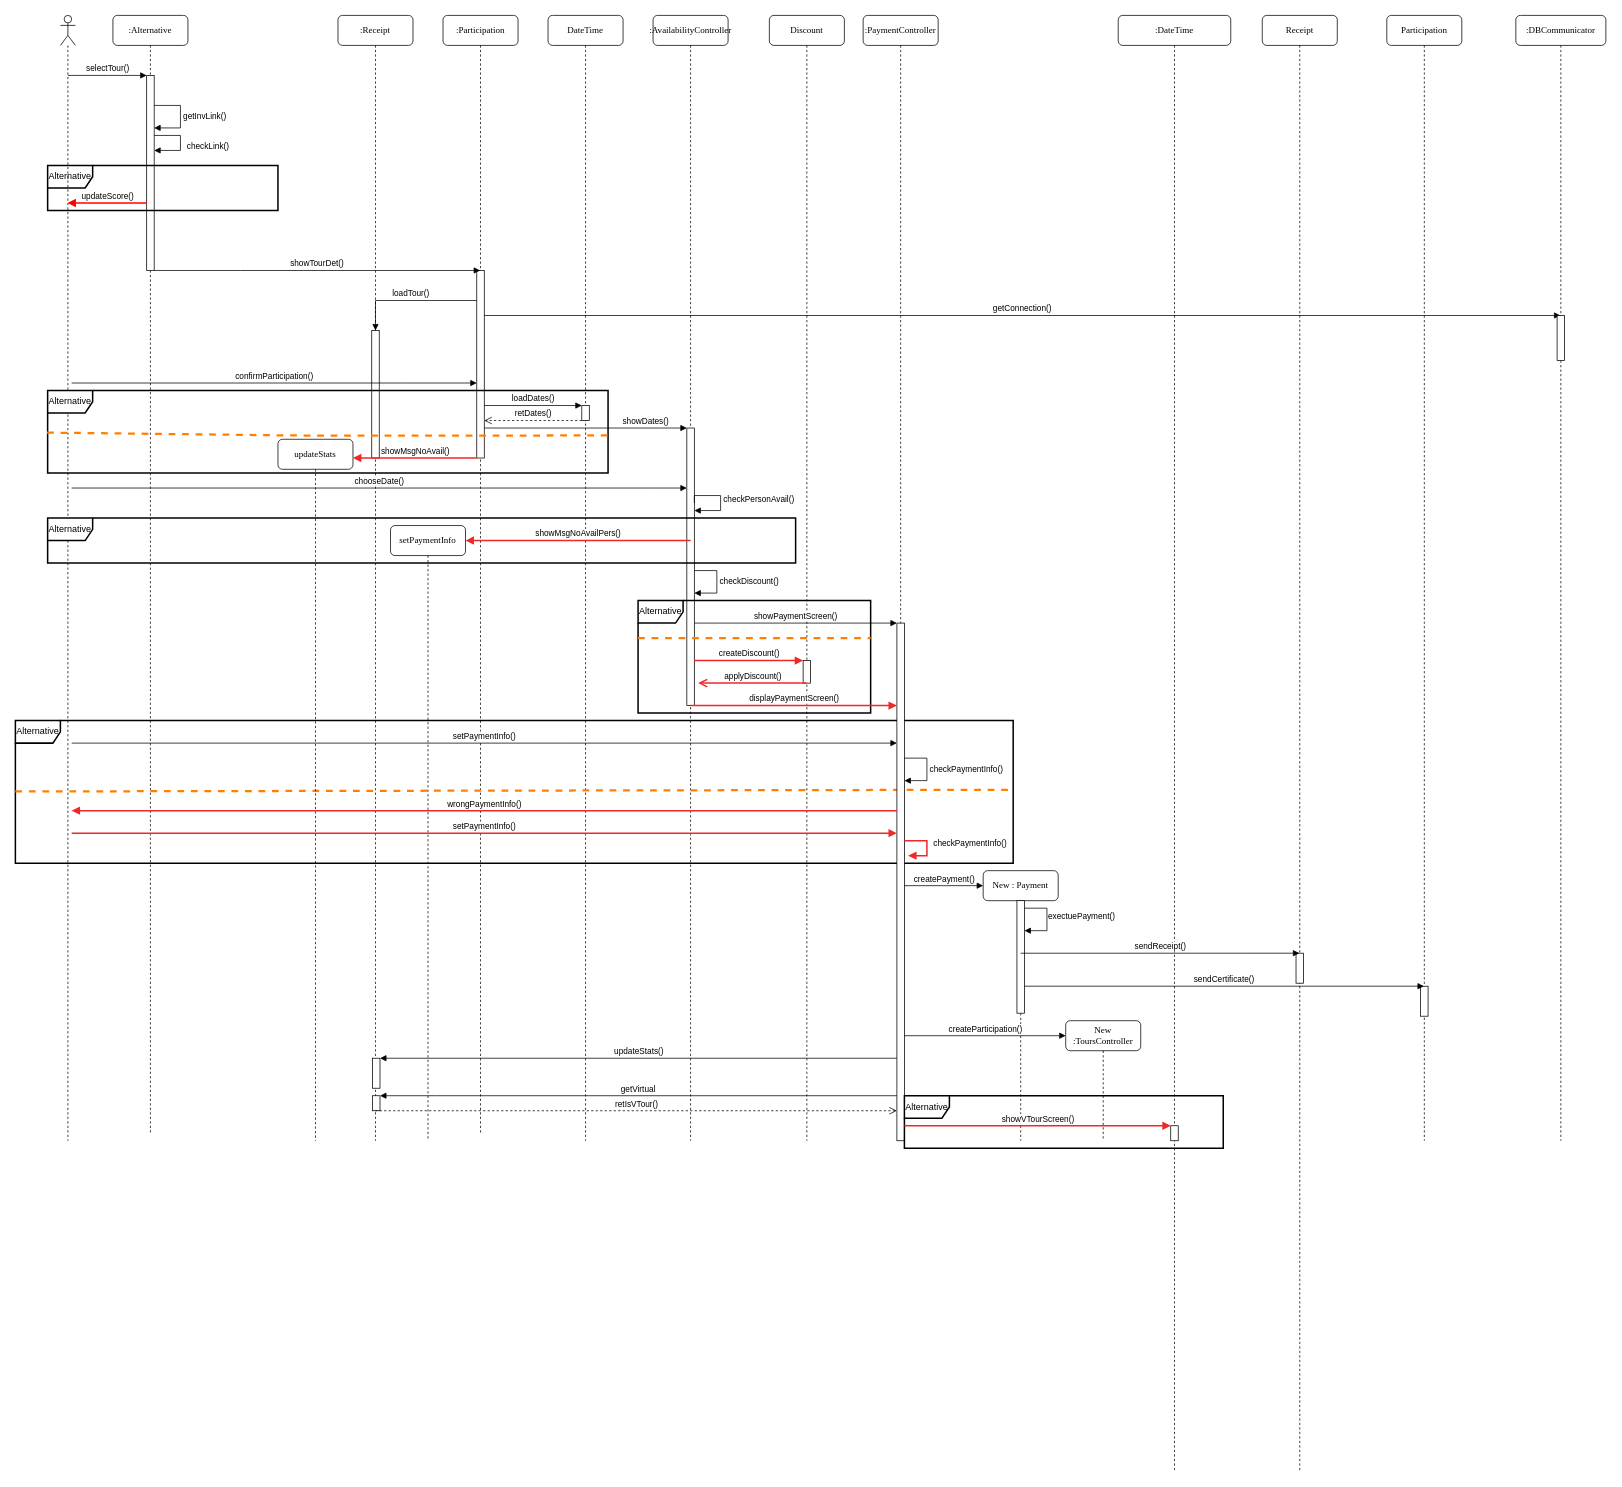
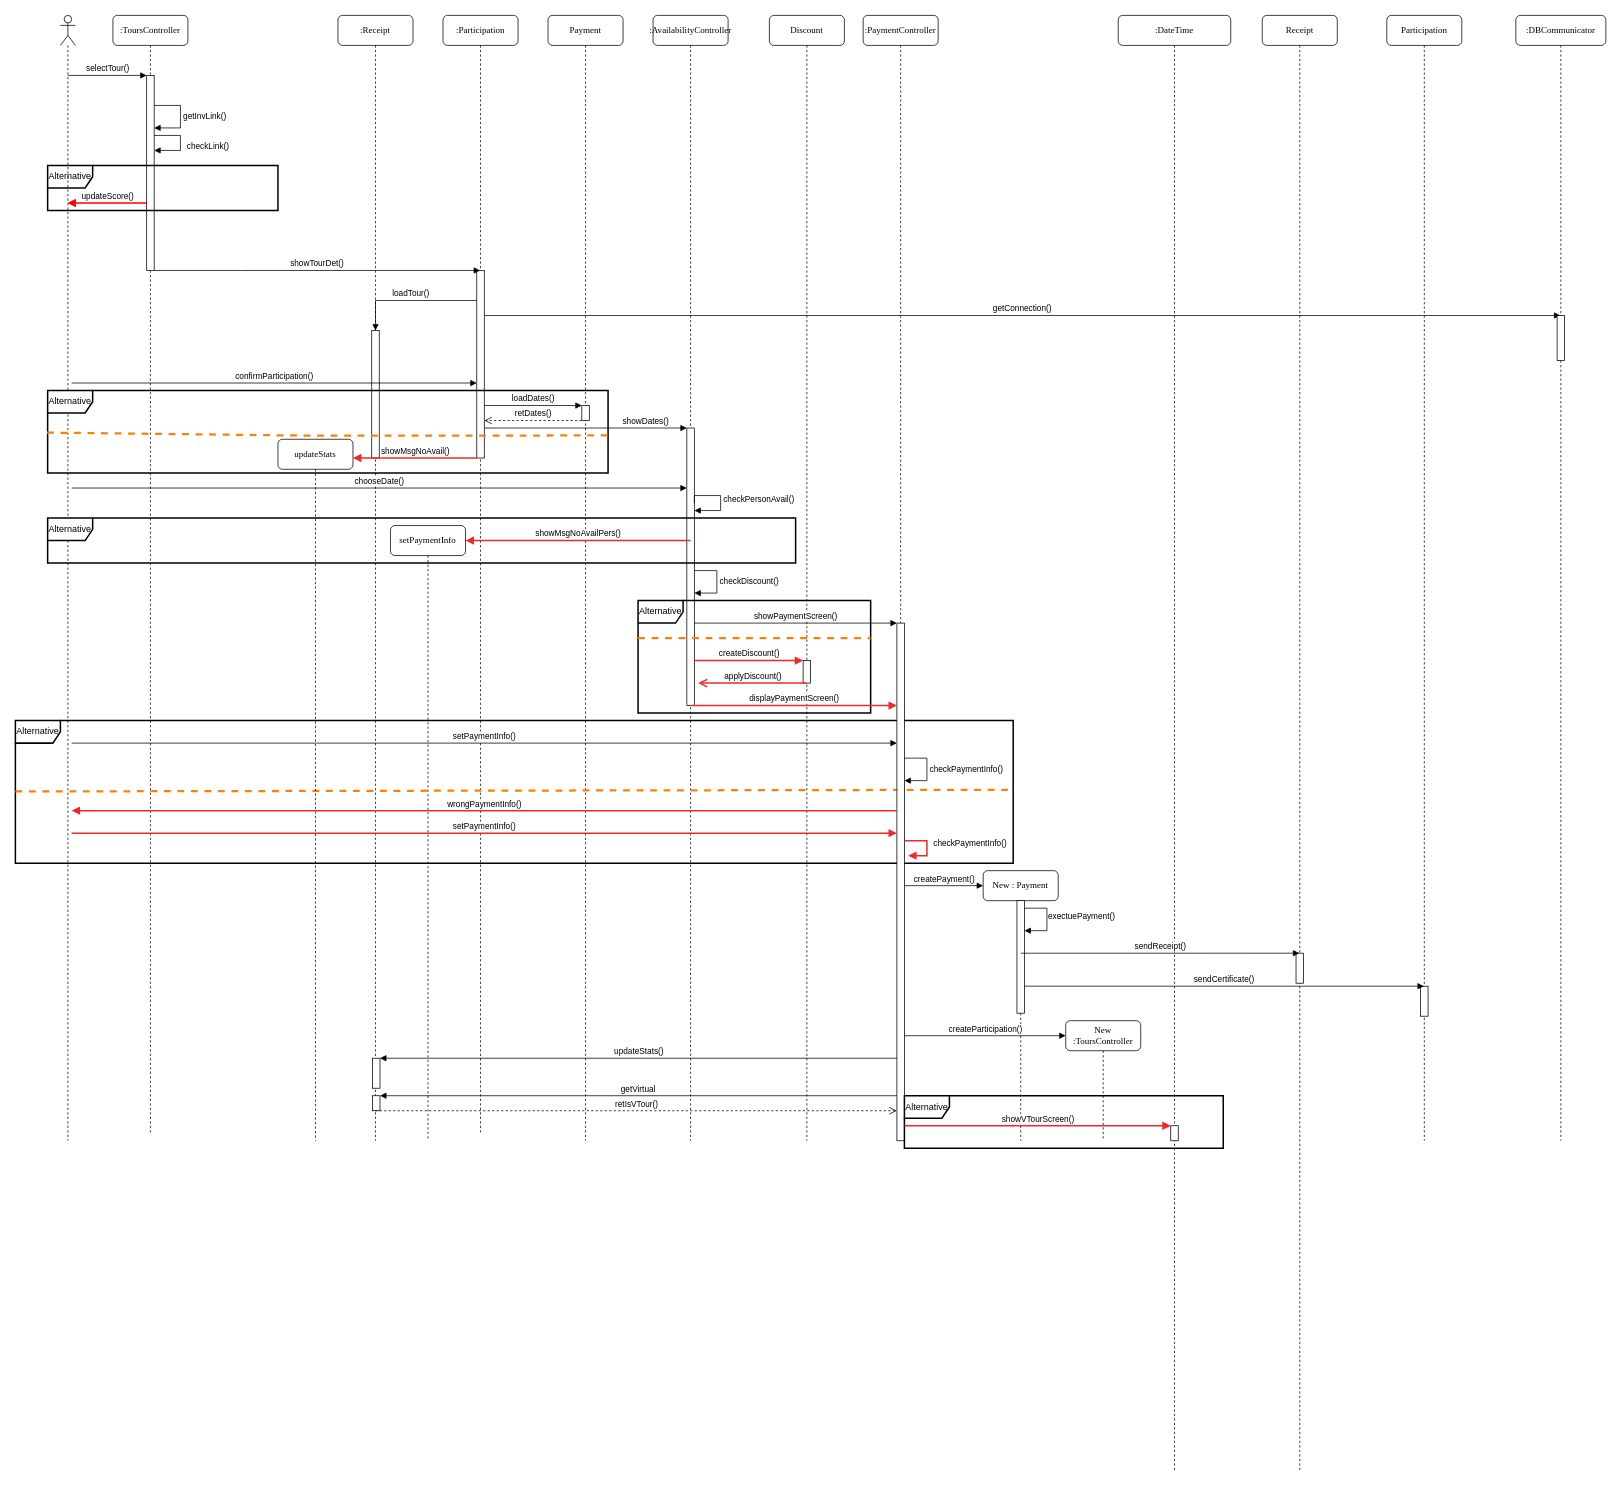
- <mxCell id="15" value=":Alternative" style="shape=umlLifeline;perimeter=lifelinePerimeter;whiteSpace=wrap;html=1;container=1;collapsible=0;recursiveResize=0;outlineConnect=0;rounded=1;shadow=0;comic=0;labelBackgroundColor=none;strokeWidth=1;fontFamily=Verdana;fontSize=12;align=center;" parent="1" vertex="1"><mxGeometry x="150" y="20" width="100" height="1490" as="geometry" /></mxCell>
+ <mxCell id="15" value=":ToursController" style="shape=umlLifeline;perimeter=lifelinePerimeter;whiteSpace=wrap;html=1;container=1;collapsible=0;recursiveResize=0;outlineConnect=0;rounded=1;shadow=0;comic=0;labelBackgroundColor=none;strokeWidth=1;fontFamily=Verdana;fontSize=12;align=center;" parent="1" vertex="1"><mxGeometry x="150" y="20" width="100" height="1490" as="geometry" /></mxCell>
- <mxCell id="9" value="DateTime" style="shape=umlLifeline;perimeter=lifelinePerimeter;whiteSpace=wrap;html=1;container=1;collapsible=0;recursiveResize=0;outlineConnect=0;rounded=1;shadow=0;comic=0;labelBackgroundColor=none;strokeWidth=1;fontFamily=Verdana;fontSize=12;align=center;" parent="1" vertex="1"><mxGeometry x="730" y="20" width="100" height="1500" as="geometry" /></mxCell>
+ <mxCell id="9" value="Payment" style="shape=umlLifeline;perimeter=lifelinePerimeter;whiteSpace=wrap;html=1;container=1;collapsible=0;recursiveResize=0;outlineConnect=0;rounded=1;shadow=0;comic=0;labelBackgroundColor=none;strokeWidth=1;fontFamily=Verdana;fontSize=12;align=center;" parent="1" vertex="1"><mxGeometry x="730" y="20" width="100" height="1500" as="geometry" /></mxCell>
